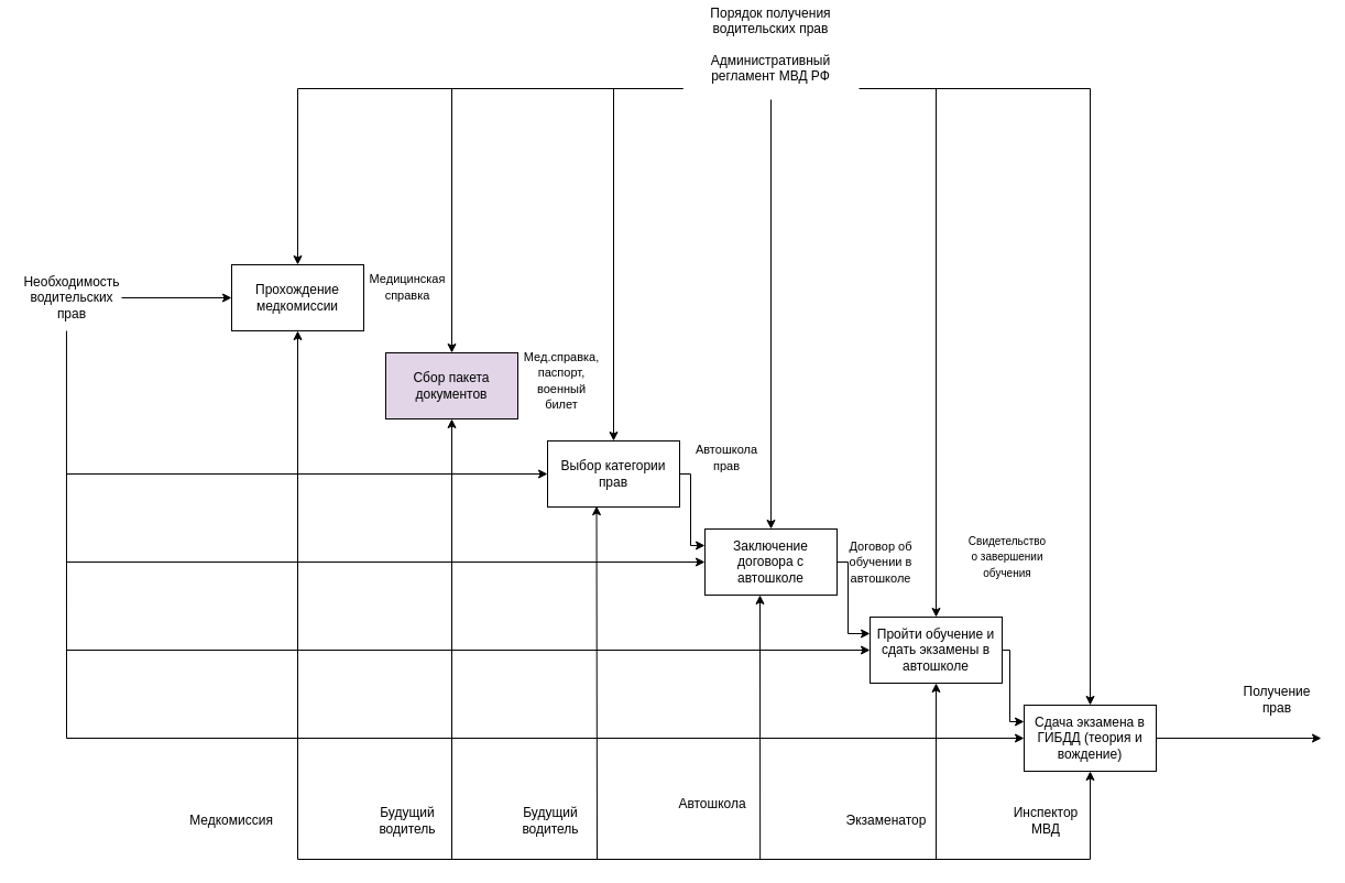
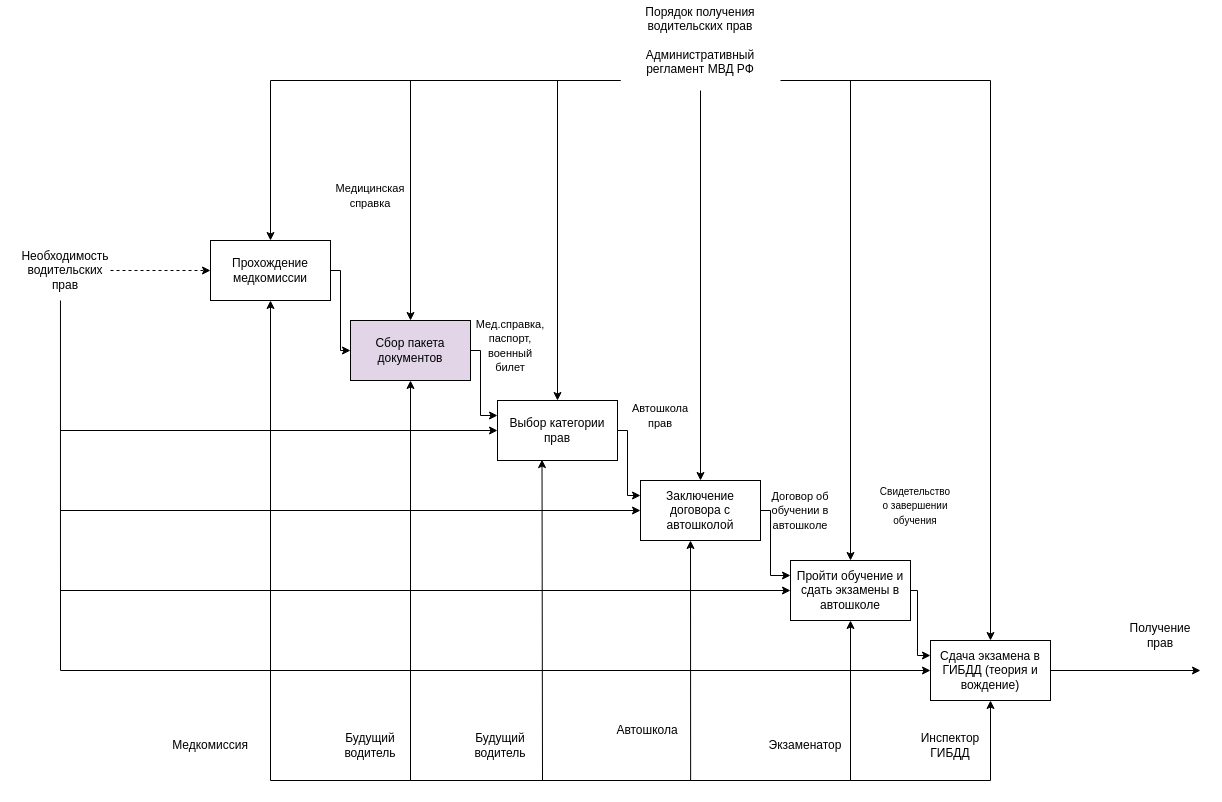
- <mxCell id="41" value="&lt;font style=&quot;font-size: 11px;&quot;&gt;Медицинская справка&lt;/font&gt;" style="text;html=1;strokeColor=none;fillColor=none;align=center;verticalAlign=middle;whiteSpace=wrap;rounded=0;" parent="1" vertex="1"><mxGeometry x="345" y="245" width="50" height="30" as="geometry" /></mxCell>
+ <mxCell id="41" value="&lt;font style=&quot;font-size: 11px;&quot;&gt;Медицинская справка&lt;/font&gt;" style="text;html=1;strokeColor=none;fillColor=none;align=center;verticalAlign=middle;whiteSpace=wrap;rounded=0;" parent="1" vertex="1"><mxGeometry x="345" y="180" width="50" height="30" as="geometry" /></mxCell>
- <mxCell id="37" value="" style="endArrow=classic;html=1;rounded=0;" parent="1" source="2" target="36" edge="1"><mxGeometry width="50" height="50" relative="1" as="geometry"><mxPoint x="640" y="420" as="sourcePoint" /><mxPoint x="690" y="370" as="targetPoint" /></mxGeometry></mxCell>
+ <mxCell id="37" value="" style="endArrow=classic;html=1;rounded=0;dashed=1;" parent="1" source="2" target="36" edge="1"><mxGeometry width="50" height="50" relative="1" as="geometry"><mxPoint x="640" y="420" as="sourcePoint" /><mxPoint x="690" y="370" as="targetPoint" /></mxGeometry></mxCell>
+ <mxCell id="3" value="" style="endArrow=classic;html=1;rounded=0;" parent="1" source="36" target="6" edge="1"><mxGeometry width="50" height="50" relative="1" as="geometry"><mxPoint x="290" y="340" as="sourcePoint" /><mxPoint x="340" y="350" as="targetPoint" /><Array as="points"><mxPoint x="340" y="270" /><mxPoint x="340" y="350" /></Array></mxGeometry></mxCell>
+ <mxCell id="15" value="" style="endArrow=classic;html=1;rounded=0;exitX=1;exitY=0.5;exitDx=0;exitDy=0;entryX=0;entryY=0.25;entryDx=0;entryDy=0;" parent="1" source="6" target="4" edge="1"><mxGeometry width="50" height="50" relative="1" as="geometry"><mxPoint x="630" y="560" as="sourcePoint" /><mxPoint x="550" y="430" as="targetPoint" /><Array as="points"><mxPoint x="480" y="350" /><mxPoint x="480" y="415" /></Array></mxGeometry></mxCell>
- <mxCell id="5" value="Заключение договора с автошколе" style="rounded=0;whiteSpace=wrap;html=1;" parent="1" vertex="1"><mxGeometry x="640" y="480" width="120" height="60" as="geometry" /></mxCell>
+ <mxCell id="5" value="Заключение договора с автошколой" style="rounded=0;whiteSpace=wrap;html=1;" parent="1" vertex="1"><mxGeometry x="640" y="480" width="120" height="60" as="geometry" /></mxCell>
- <mxCell id="33" value="Инспектор МВД" style="text;html=1;strokeColor=none;fillColor=none;align=center;verticalAlign=middle;whiteSpace=wrap;rounded=0;" parent="1" vertex="1"><mxGeometry x="920" y="730" width="60" height="30" as="geometry" /></mxCell>
+ <mxCell id="33" value="Инспектор ГИБДД" style="text;html=1;strokeColor=none;fillColor=none;align=center;verticalAlign=middle;whiteSpace=wrap;rounded=0;" parent="1" vertex="1"><mxGeometry x="920" y="730" width="60" height="30" as="geometry" /></mxCell>
